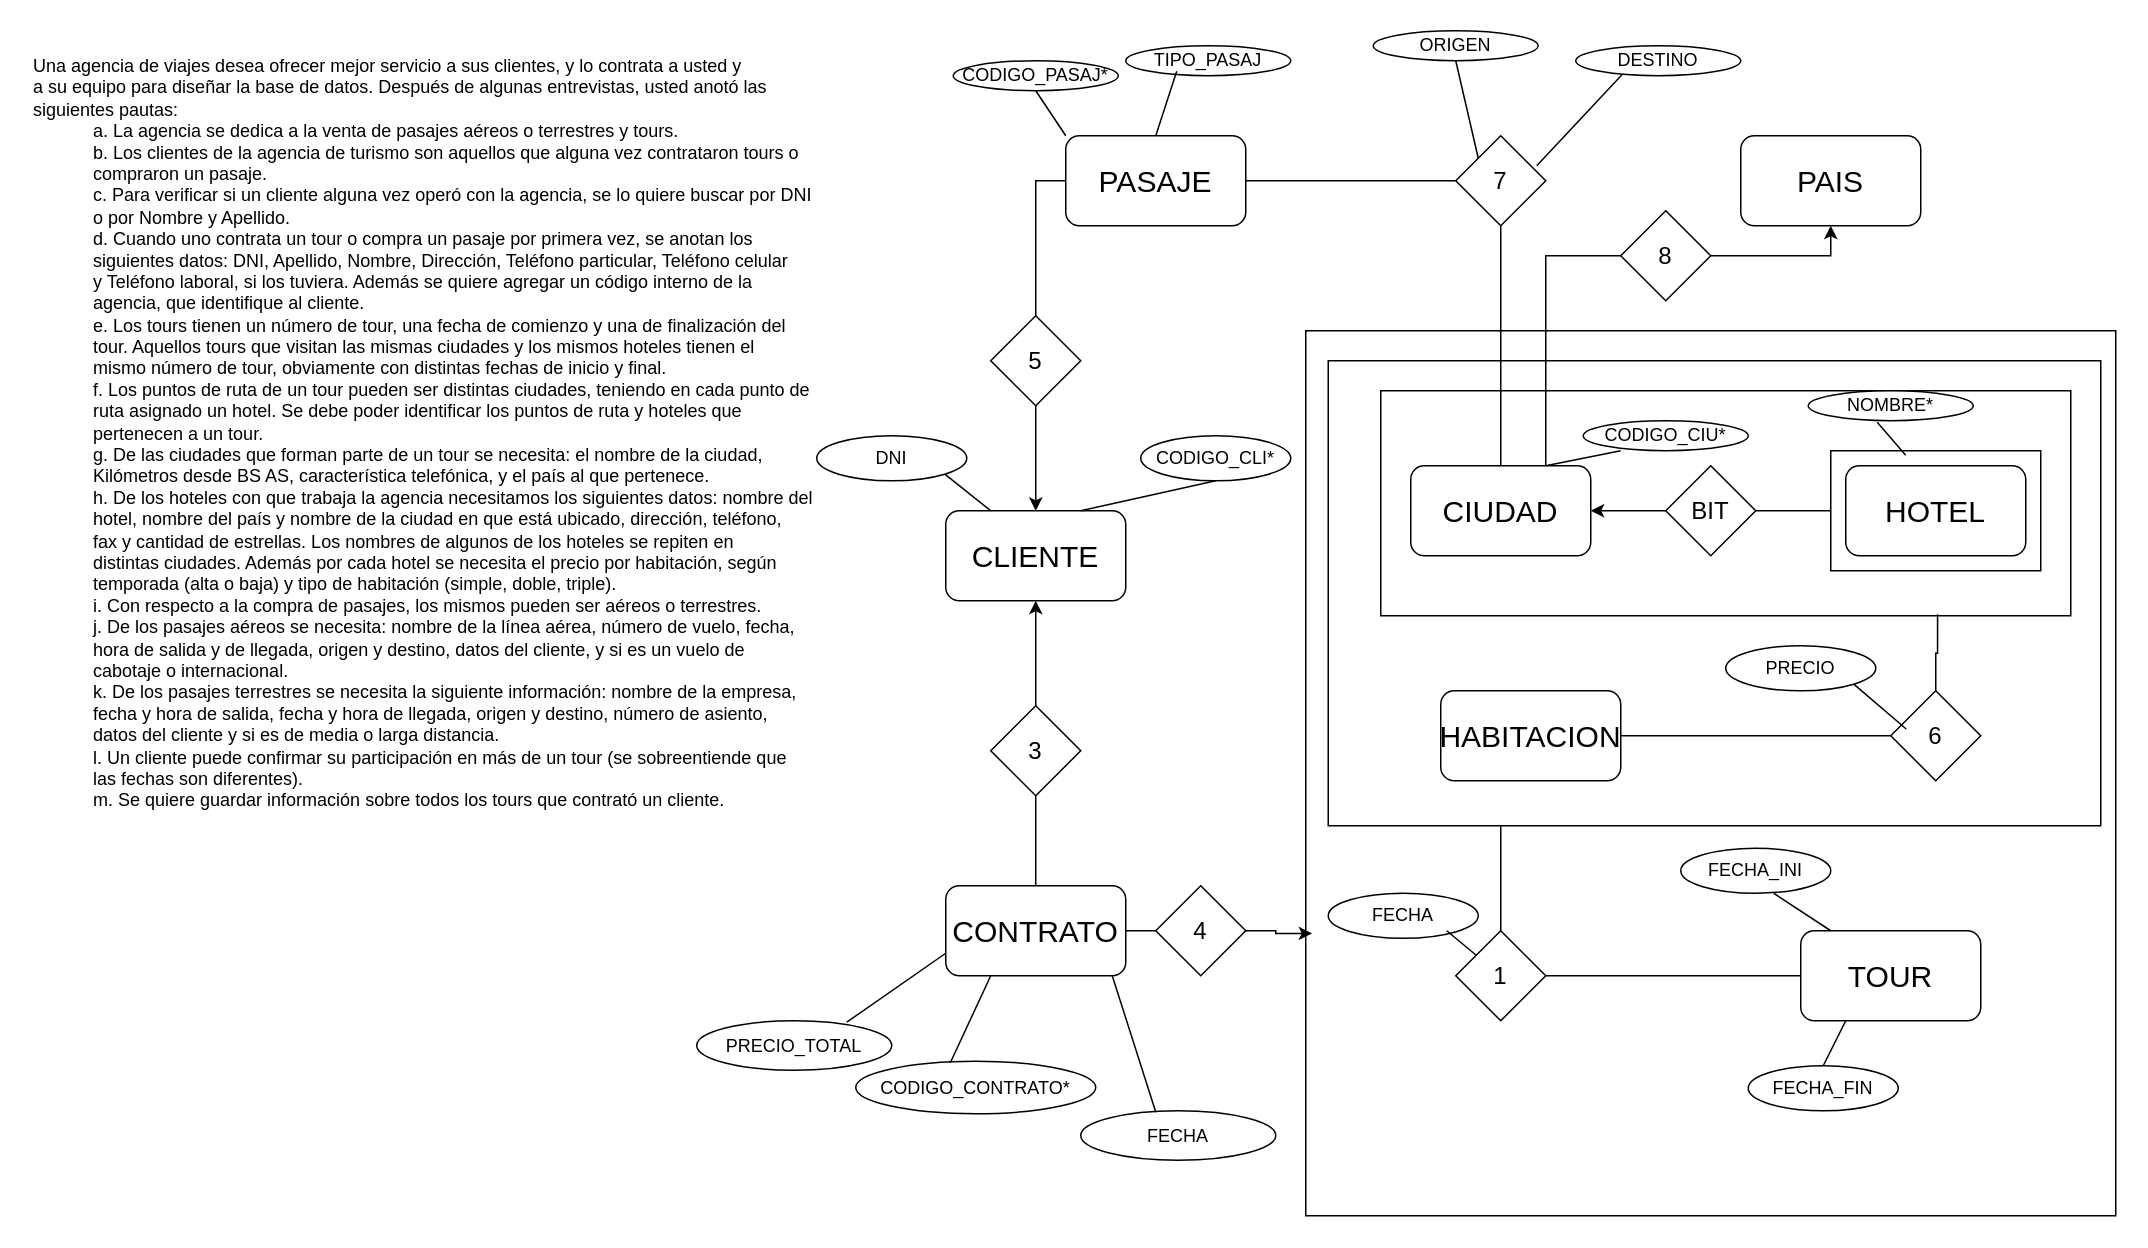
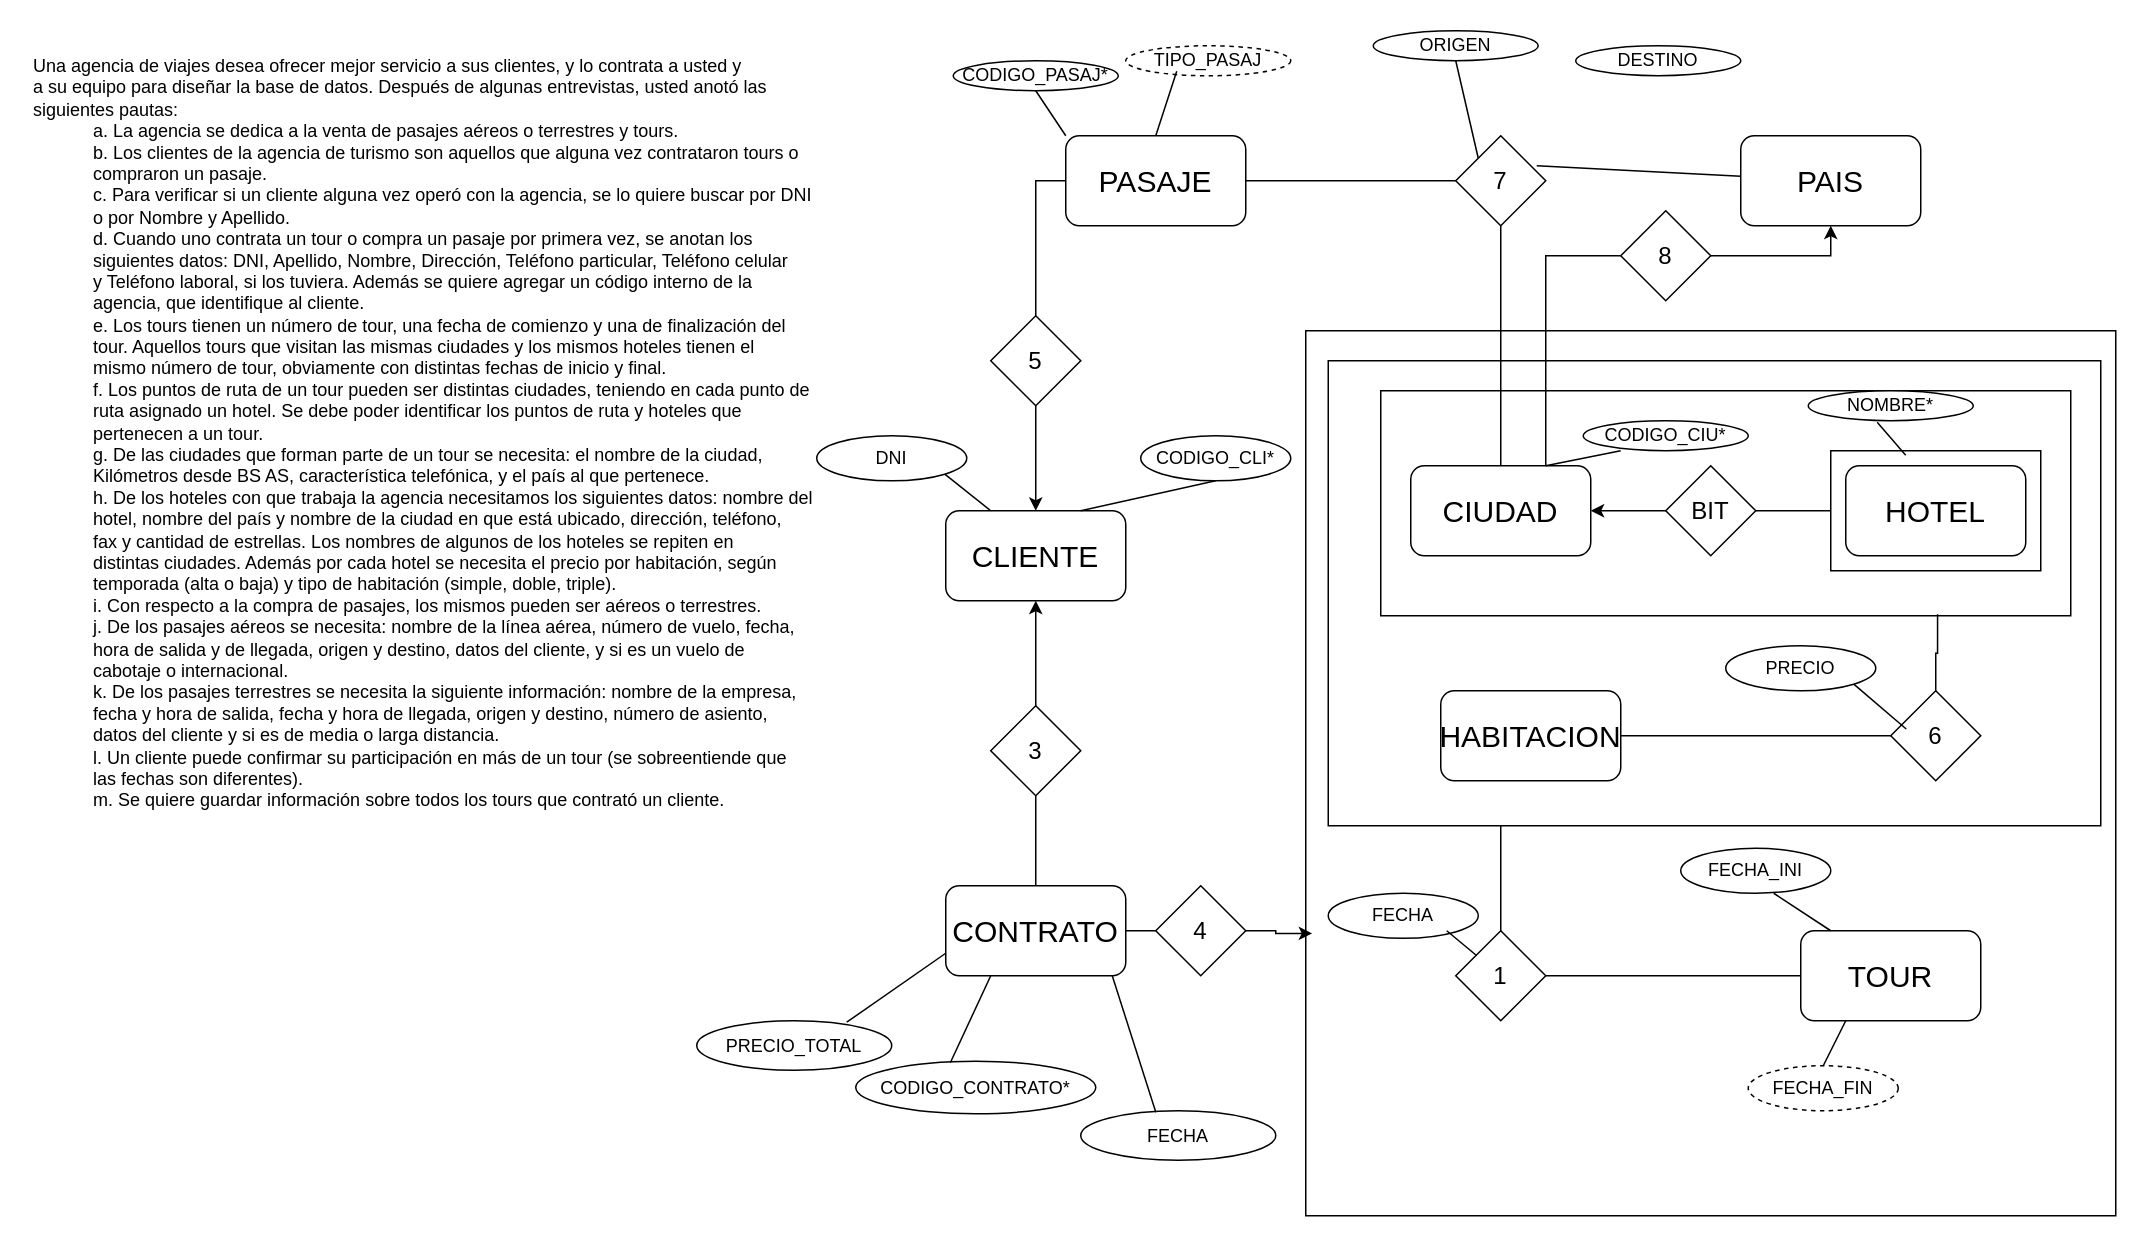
- <mxCell id="51" value="TIPO_PASAJ" style="ellipse;whiteSpace=wrap;html=1;" vertex="1" parent="1"><mxGeometry x="750" y="30" width="110" height="20" as="geometry" /></mxCell>
+ <mxCell id="51" value="TIPO_PASAJ" style="ellipse;whiteSpace=wrap;html=1;dashed=1;" vertex="1" parent="1"><mxGeometry x="750" y="30" width="110" height="20" as="geometry" /></mxCell>
- <mxCell id="55" value="" style="endArrow=none;html=1;rounded=0;exitX=0.9;exitY=0.333;exitDx=0;exitDy=0;exitPerimeter=0;entryX=0.3;entryY=0.85;entryDx=0;entryDy=0;entryPerimeter=0;" edge="1" parent="1" source="23" target="56"><mxGeometry width="50" height="50" relative="1" as="geometry"><mxPoint x="1080" y="150" as="sourcePoint" /><mxPoint x="1130" y="100" as="targetPoint" /></mxGeometry></mxCell>
+ <mxCell id="55" value="" style="endArrow=none;html=1;rounded=0;exitX=0.9;exitY=0.333;exitDx=0;exitDy=0;exitPerimeter=0;" edge="1" parent="1" source="23" target="61"><mxGeometry width="50" height="50" relative="1" as="geometry"><mxPoint x="1080" y="150" as="sourcePoint" /><mxPoint x="1130" y="100" as="targetPoint" /></mxGeometry></mxCell>
- <mxCell id="18" value="FECHA_FIN" style="ellipse;whiteSpace=wrap;html=1;" vertex="1" parent="1"><mxGeometry x="1165" y="710" width="100" height="30" as="geometry" /></mxCell>
+ <mxCell id="18" value="FECHA_FIN" style="ellipse;whiteSpace=wrap;html=1;dashed=1;" vertex="1" parent="1"><mxGeometry x="1165" y="710" width="100" height="30" as="geometry" /></mxCell>
